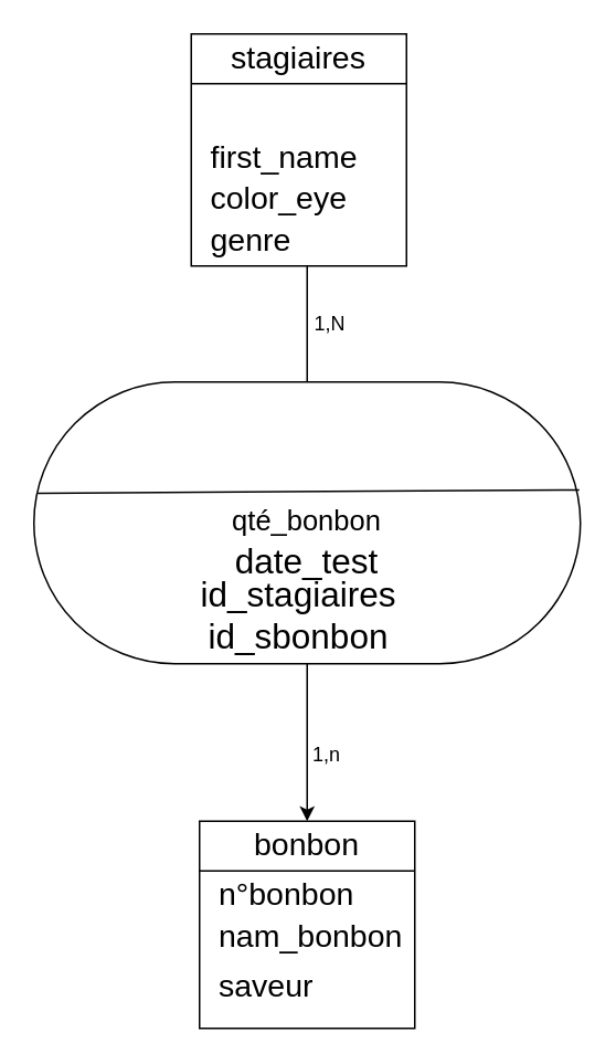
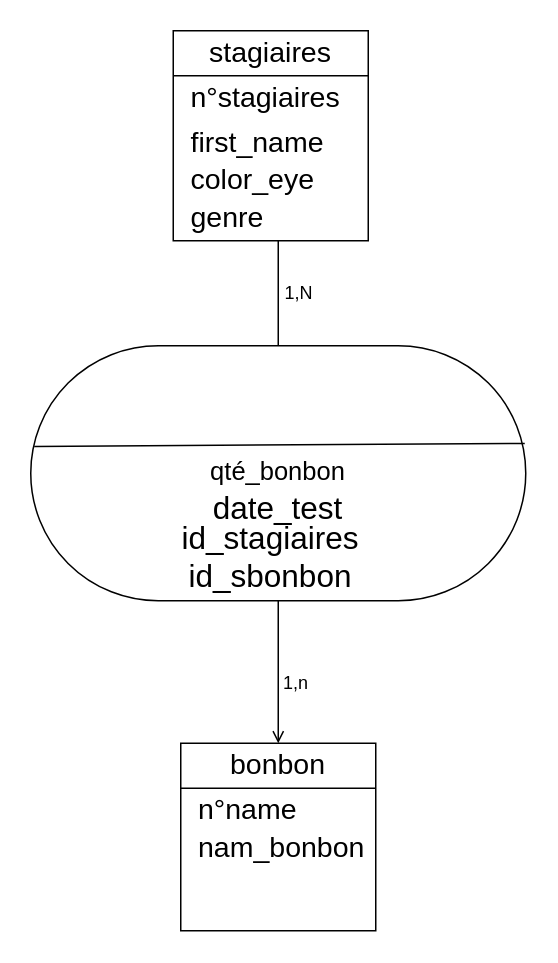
+ <mxCell id="5" value="n°stagiaires" style="text;html=1;strokeColor=none;fillColor=none;align=left;verticalAlign=middle;whiteSpace=wrap;rounded=0;fontSize=19;" vertex="1" parent="1"><mxGeometry x="125" y="50" width="120" height="30" as="geometry" /></mxCell>
- <mxCell id="14" value="" style="endArrow=classic;html=1;rounded=0;exitX=0.5;exitY=1;exitDx=0;exitDy=0;entryX=0.5;entryY=0;entryDx=0;entryDy=0;entryPerimeter=0;" edge="1" parent="1" source="21" target="10"><mxGeometry width="50" height="50" relative="1" as="geometry"><mxPoint x="209" y="400" as="sourcePoint" /><mxPoint x="211.07" y="469.91" as="targetPoint" /></mxGeometry></mxCell>
+ <mxCell id="14" value="" style="endArrow=open;html=1;rounded=0;exitX=0.5;exitY=1;exitDx=0;exitDy=0;entryX=0.5;entryY=0;entryDx=0;entryDy=0;entryPerimeter=0;" edge="1" parent="1" source="21" target="10"><mxGeometry width="50" height="50" relative="1" as="geometry"><mxPoint x="209" y="400" as="sourcePoint" /><mxPoint x="211.07" y="469.91" as="targetPoint" /></mxGeometry></mxCell>
- <mxCell id="12" value="n°bonbon" style="text;html=1;strokeColor=none;fillColor=none;align=left;verticalAlign=middle;whiteSpace=wrap;rounded=0;fontSize=19;" vertex="1" parent="1"><mxGeometry x="130" y="525" width="120" height="30" as="geometry" /></mxCell>
+ <mxCell id="12" value="n°name" style="text;html=1;strokeColor=none;fillColor=none;align=left;verticalAlign=middle;whiteSpace=wrap;rounded=0;fontSize=19;" vertex="1" parent="1"><mxGeometry x="130" y="525" width="120" height="30" as="geometry" /></mxCell>
- <mxCell id="22" value="saveur" style="text;html=1;strokeColor=none;fillColor=none;align=left;verticalAlign=middle;whiteSpace=wrap;rounded=0;fontSize=19;" vertex="1" parent="1"><mxGeometry x="130" y="580" width="120" height="30" as="geometry" /></mxCell>
